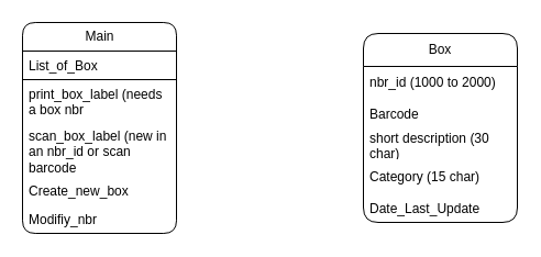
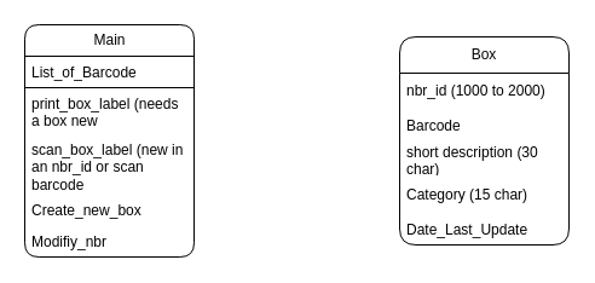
- <mxCell id="9" value="List_of_Box" style="text;strokeColor=default;fillColor=none;align=left;verticalAlign=top;spacingLeft=4;spacingRight=4;overflow=hidden;rotatable=0;points=[[0,0.5],[1,0.5]];portConstraint=eastwest;whiteSpace=wrap;html=1;" vertex="1" parent="8"><mxGeometry y="26" width="140" height="26" as="geometry" /></mxCell>
+ <mxCell id="9" value="List_of_Barcode" style="text;strokeColor=default;fillColor=none;align=left;verticalAlign=top;spacingLeft=4;spacingRight=4;overflow=hidden;rotatable=0;points=[[0,0.5],[1,0.5]];portConstraint=eastwest;whiteSpace=wrap;html=1;" vertex="1" parent="8"><mxGeometry y="26" width="140" height="26" as="geometry" /></mxCell>
- <mxCell id="10" value="print_box_label (needs a box nbr&lt;div&gt;&lt;br&gt;&lt;/div&gt;" style="text;strokeColor=none;fillColor=none;align=left;verticalAlign=top;spacingLeft=4;spacingRight=4;overflow=hidden;rotatable=0;points=[[0,0.5],[1,0.5]];portConstraint=eastwest;whiteSpace=wrap;html=1;" vertex="1" parent="8"><mxGeometry y="52" width="140" height="38" as="geometry" /></mxCell>
+ <mxCell id="10" value="print_box_label (needs a box new&lt;div&gt;&lt;br&gt;&lt;/div&gt;" style="text;strokeColor=none;fillColor=none;align=left;verticalAlign=top;spacingLeft=4;spacingRight=4;overflow=hidden;rotatable=0;points=[[0,0.5],[1,0.5]];portConstraint=eastwest;whiteSpace=wrap;html=1;" vertex="1" parent="8"><mxGeometry y="52" width="140" height="38" as="geometry" /></mxCell>
